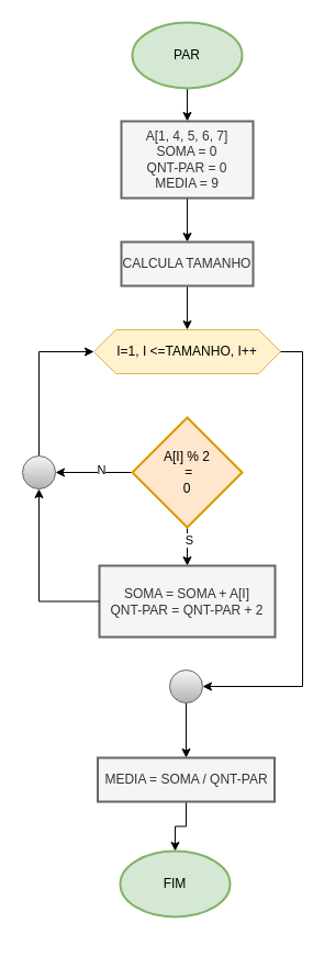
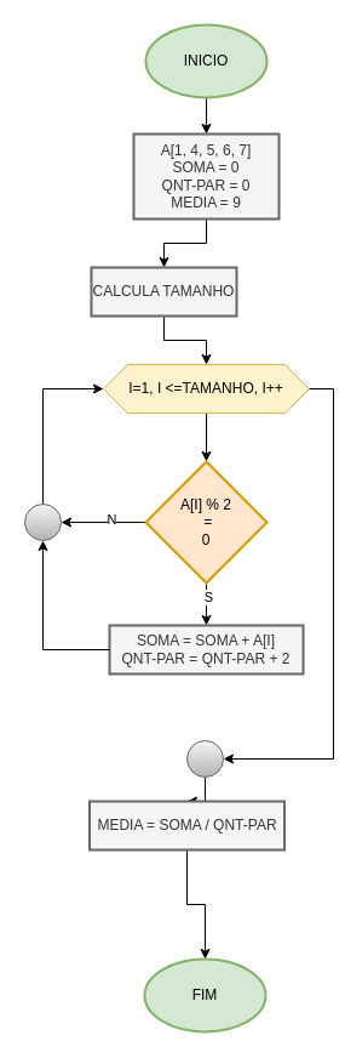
- <mxCell id="3" value="PAR" style="strokeWidth=2;html=1;shape=mxgraph.flowchart.start_1;whiteSpace=wrap;fillColor=#d5e8d4;strokeColor=#82b366;" vertex="1" parent="1"><mxGeometry x="120" y="20" width="100" height="60" as="geometry" /></mxCell>
+ <mxCell id="3" value="INICIO" style="strokeWidth=2;html=1;shape=mxgraph.flowchart.start_1;whiteSpace=wrap;fillColor=#d5e8d4;strokeColor=#82b366;" vertex="1" parent="1"><mxGeometry x="120" y="20" width="100" height="60" as="geometry" /></mxCell>
- <mxCell id="7" value="CALCULA TAMANHO" style="whiteSpace=wrap;html=1;fillColor=#f5f5f5;strokeColor=#666666;strokeWidth=2;fontColor=#333333;" vertex="1" parent="1"><mxGeometry x="110" y="220" width="120" height="40" as="geometry" /></mxCell>
+ <mxCell id="7" value="CALCULA TAMANHO" style="whiteSpace=wrap;html=1;fillColor=#f5f5f5;strokeColor=#666666;strokeWidth=2;fontColor=#333333;" vertex="1" parent="1"><mxGeometry x="75" y="220" width="120" height="40" as="geometry" /></mxCell>
+ <mxCell id="8" value="" style="edgeStyle=orthogonalEdgeStyle;rounded=0;orthogonalLoop=1;jettySize=auto;html=1;" edge="1" parent="1" source="9" target="14"><mxGeometry relative="1" as="geometry" /></mxCell>
- <mxCell id="15" value="SOMA = SOMA + A[I]&lt;div&gt;QNT-PAR = QNT-PAR + 2&lt;/div&gt;" style="whiteSpace=wrap;html=1;fillColor=#f5f5f5;strokeColor=#666666;strokeWidth=2;fontColor=#333333;" vertex="1" parent="1"><mxGeometry x="90" y="515" width="160" height="65" as="geometry" /></mxCell>
+ <mxCell id="15" value="SOMA = SOMA + A[I]&lt;div&gt;QNT-PAR = QNT-PAR + 2&lt;/div&gt;" style="whiteSpace=wrap;html=1;fillColor=#f5f5f5;strokeColor=#666666;strokeWidth=2;fontColor=#333333;" vertex="1" parent="1"><mxGeometry x="90" y="515" width="160" height="40" as="geometry" /></mxCell>
- <mxCell id="23" value="MEDIA = SOMA / QNT-PAR" style="whiteSpace=wrap;html=1;fillColor=#f5f5f5;strokeColor=#666666;strokeWidth=2;fontColor=#333333;" vertex="1" parent="1"><mxGeometry x="88.5" y="690" width="161" height="40" as="geometry" /></mxCell>
+ <mxCell id="23" value="MEDIA = SOMA / QNT-PAR" style="whiteSpace=wrap;html=1;fillColor=#f5f5f5;strokeColor=#666666;strokeWidth=2;fontColor=#333333;" vertex="1" parent="1"><mxGeometry x="73.5" y="660" width="161" height="40" as="geometry" /></mxCell>
- <mxCell id="24" value="FIM" style="strokeWidth=2;html=1;shape=mxgraph.flowchart.start_1;whiteSpace=wrap;fillColor=#d5e8d4;strokeColor=#82b366;" vertex="1" parent="1"><mxGeometry x="109" y="775" width="100" height="60" as="geometry" /></mxCell>
+ <mxCell id="24" value="FIM" style="strokeWidth=2;html=1;shape=mxgraph.flowchart.start_1;whiteSpace=wrap;fillColor=#d5e8d4;strokeColor=#82b366;" vertex="1" parent="1"><mxGeometry x="119" y="790" width="100" height="60" as="geometry" /></mxCell>
